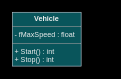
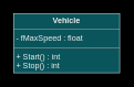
- <mxCell id="2" value="&lt;p style=&quot;margin:0px;margin-top:4px;text-align:center;&quot;&gt;&lt;b&gt;Vehicle&lt;/b&gt;&lt;/p&gt;&lt;hr size=&quot;1&quot;&gt;&lt;p style=&quot;margin:0px;margin-left:4px;&quot;&gt;- fMaxSpeed : float&lt;/p&gt;&lt;hr size=&quot;1&quot;&gt;&lt;p style=&quot;margin:0px;margin-left:4px;&quot;&gt;+ Start() : int&lt;/p&gt;&lt;p style=&quot;margin:0px;margin-left:4px;&quot;&gt;+ Stop() : int&lt;/p&gt;" style="verticalAlign=top;align=left;overflow=fill;fontSize=12;fontFamily=Helvetica;html=1;whiteSpace=wrap;strokeColor=#BAC8D3;fontColor=#EEEEEE;fillColor=#09555B;" vertex="1" parent="1"><mxGeometry x="20" y="20" width="115" height="90" as="geometry" /></mxCell>
+ <mxCell id="2" value="&lt;p style=&quot;margin:0px;margin-top:4px;text-align:center;&quot;&gt;&lt;b&gt;Vehicle&lt;/b&gt;&lt;/p&gt;&lt;hr size=&quot;1&quot;&gt;&lt;p style=&quot;margin:0px;margin-left:4px;&quot;&gt;- fMaxSpeed : float&lt;/p&gt;&lt;hr size=&quot;1&quot;&gt;&lt;p style=&quot;margin:0px;margin-left:4px;&quot;&gt;+ Start() : int&lt;/p&gt;&lt;p style=&quot;margin:0px;margin-left:4px;&quot;&gt;+ Stop() : int&lt;/p&gt;" style="verticalAlign=top;align=left;overflow=fill;fontSize=12;fontFamily=Helvetica;html=1;whiteSpace=wrap;strokeColor=#BAC8D3;fontColor=#EEEEEE;fillColor=#09555B;" vertex="1" parent="1"><mxGeometry x="20" y="20" width="160" height="90" as="geometry" /></mxCell>
